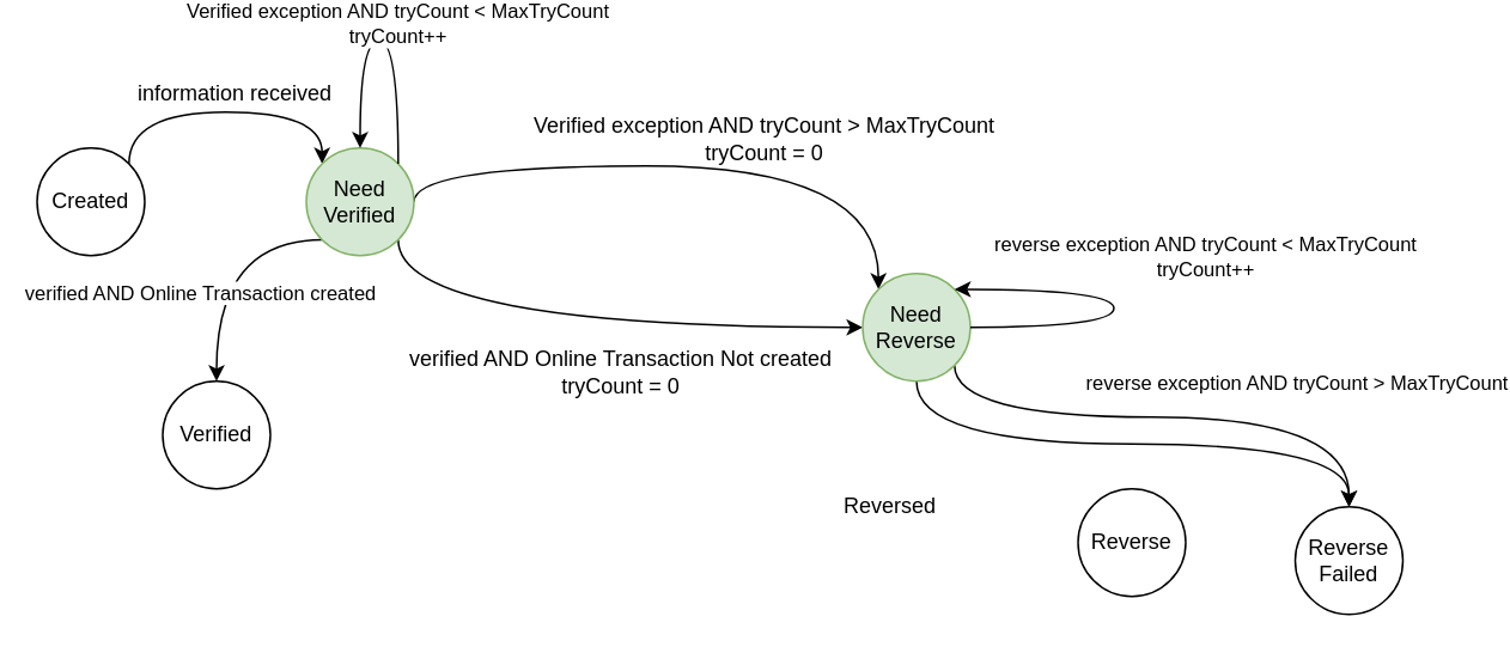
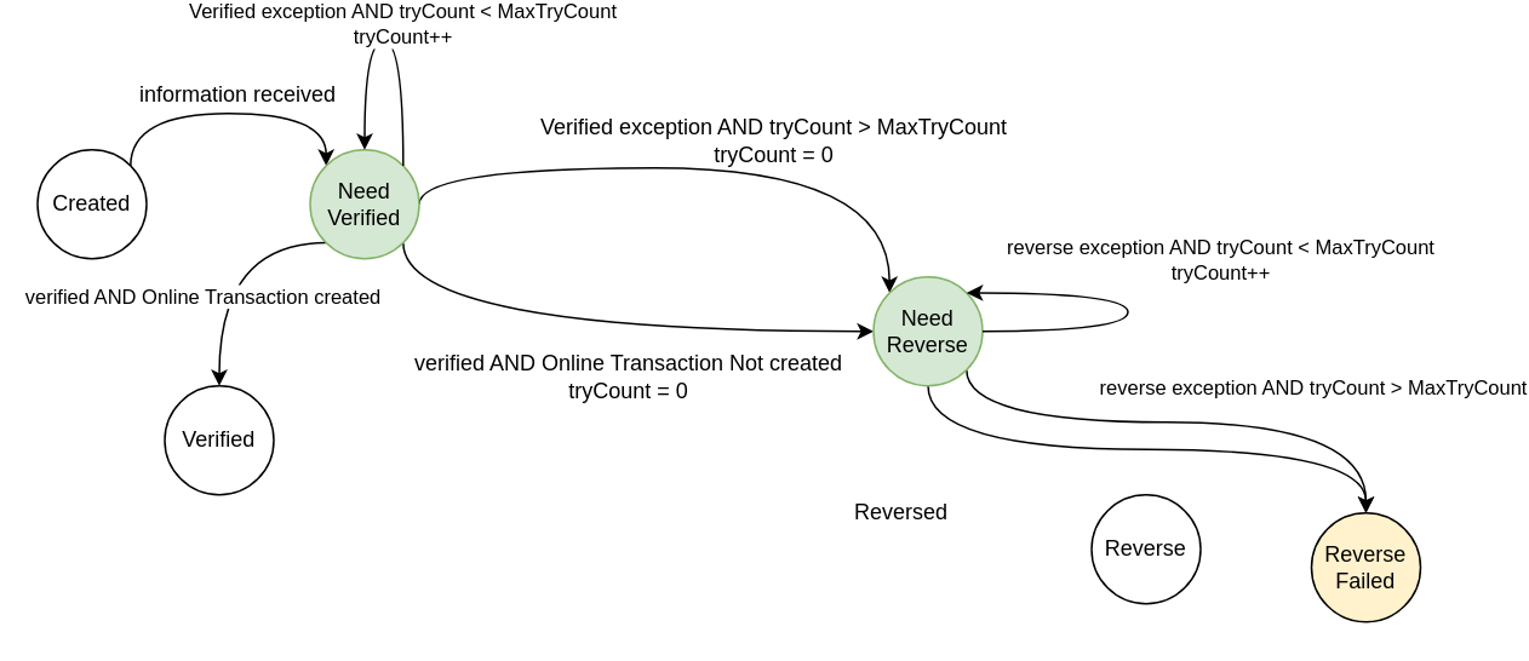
- <mxCell id="22" value="Reverse&lt;br&gt;Failed" style="ellipse;whiteSpace=wrap;html=1;" vertex="1" parent="1"><mxGeometry x="721" y="280" width="60" height="60" as="geometry" /></mxCell>
+ <mxCell id="22" value="Reverse&lt;br&gt;Failed" style="ellipse;whiteSpace=wrap;html=1;fillColor=#fff2cc;" vertex="1" parent="1"><mxGeometry x="721" y="280" width="60" height="60" as="geometry" /></mxCell>
